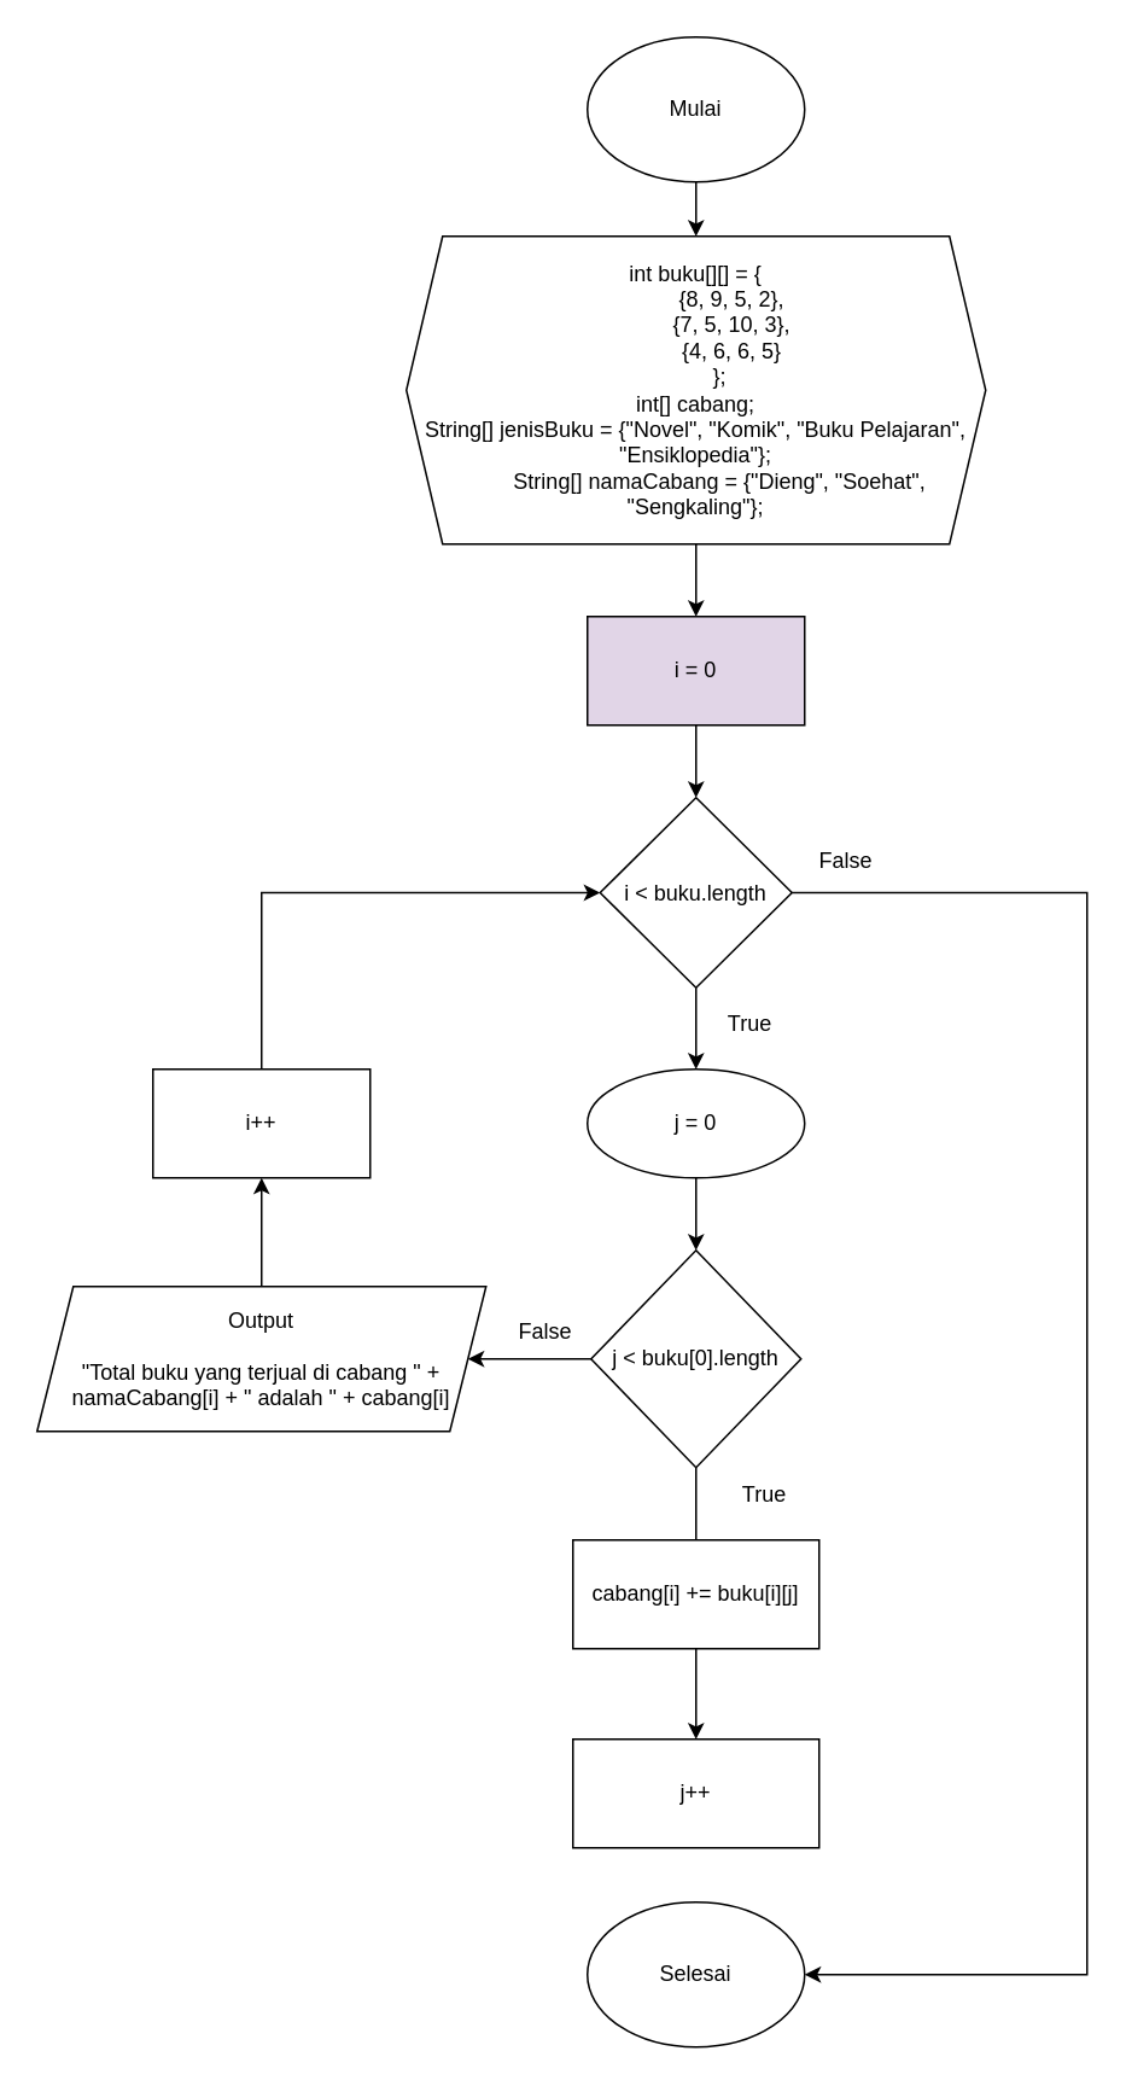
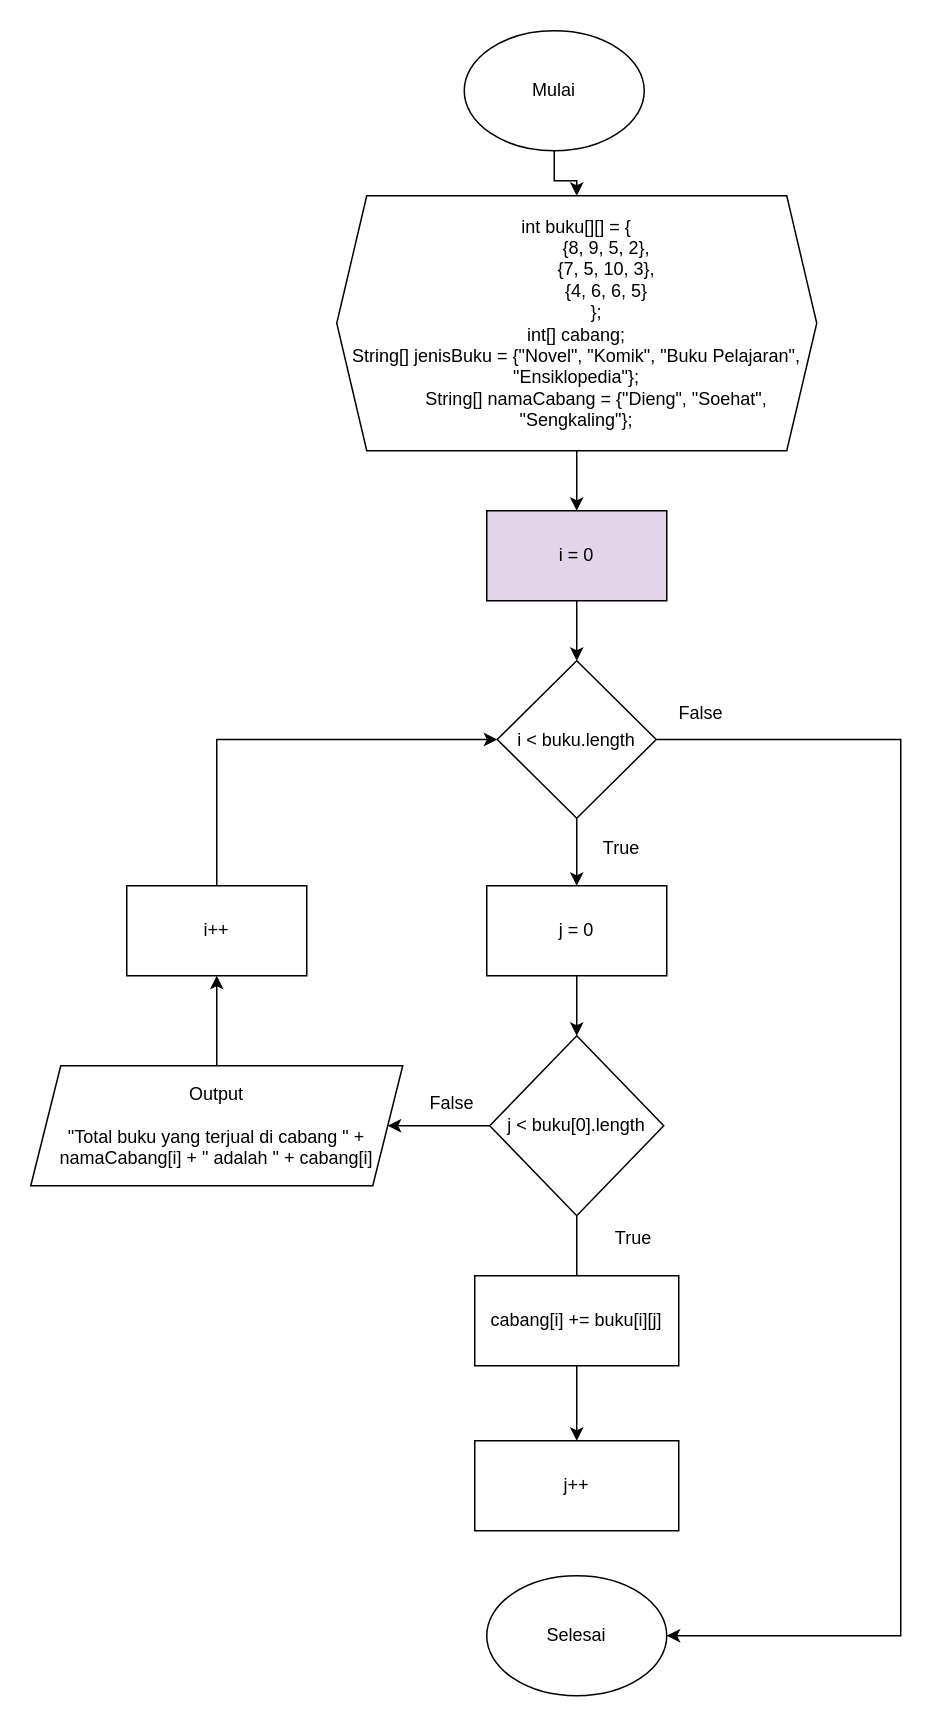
- <mxCell id="3" value="Mulai" style="ellipse;whiteSpace=wrap;html=1;" vertex="1" parent="1"><mxGeometry x="324" y="20" width="120" height="80" as="geometry" /></mxCell>
+ <mxCell id="3" value="Mulai" style="ellipse;whiteSpace=wrap;html=1;" vertex="1" parent="1"><mxGeometry x="309" y="20" width="120" height="80" as="geometry" /></mxCell>
- <mxCell id="12" value="j = 0" style="ellipse;whiteSpace=wrap;html=1;" vertex="1" parent="1"><mxGeometry x="324" y="590" width="120" height="60" as="geometry" /></mxCell>
+ <mxCell id="12" value="j = 0" style="whiteSpace=wrap;html=1;" vertex="1" parent="1"><mxGeometry x="324" y="590" width="120" height="60" as="geometry" /></mxCell>
